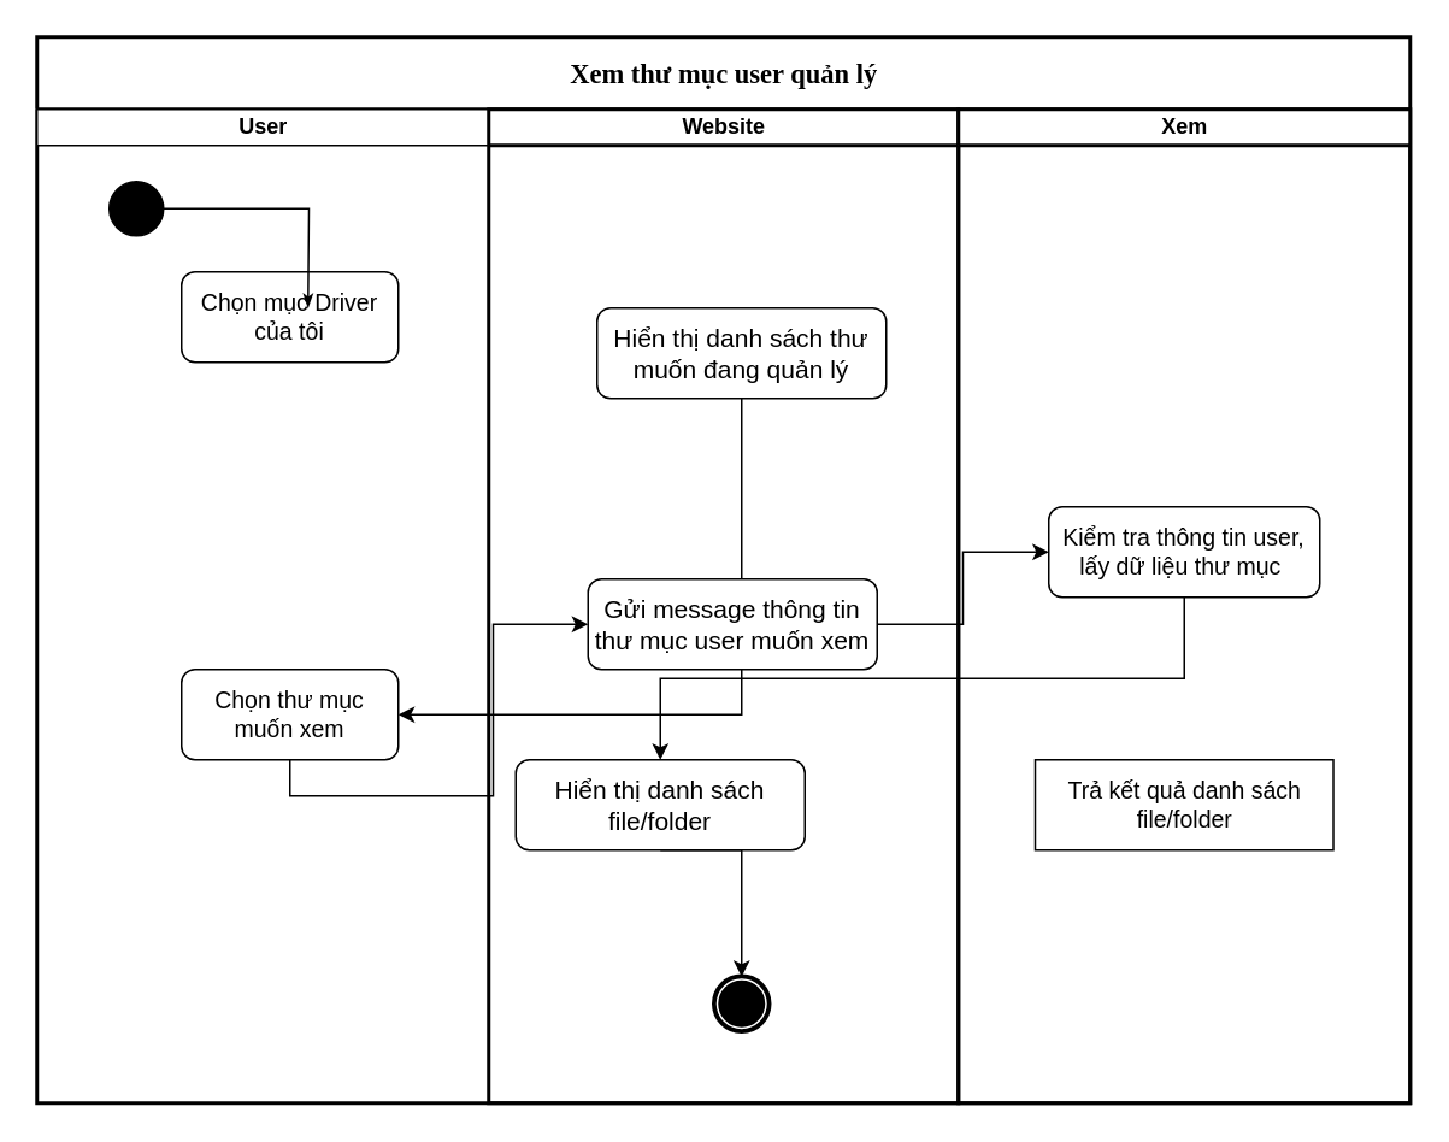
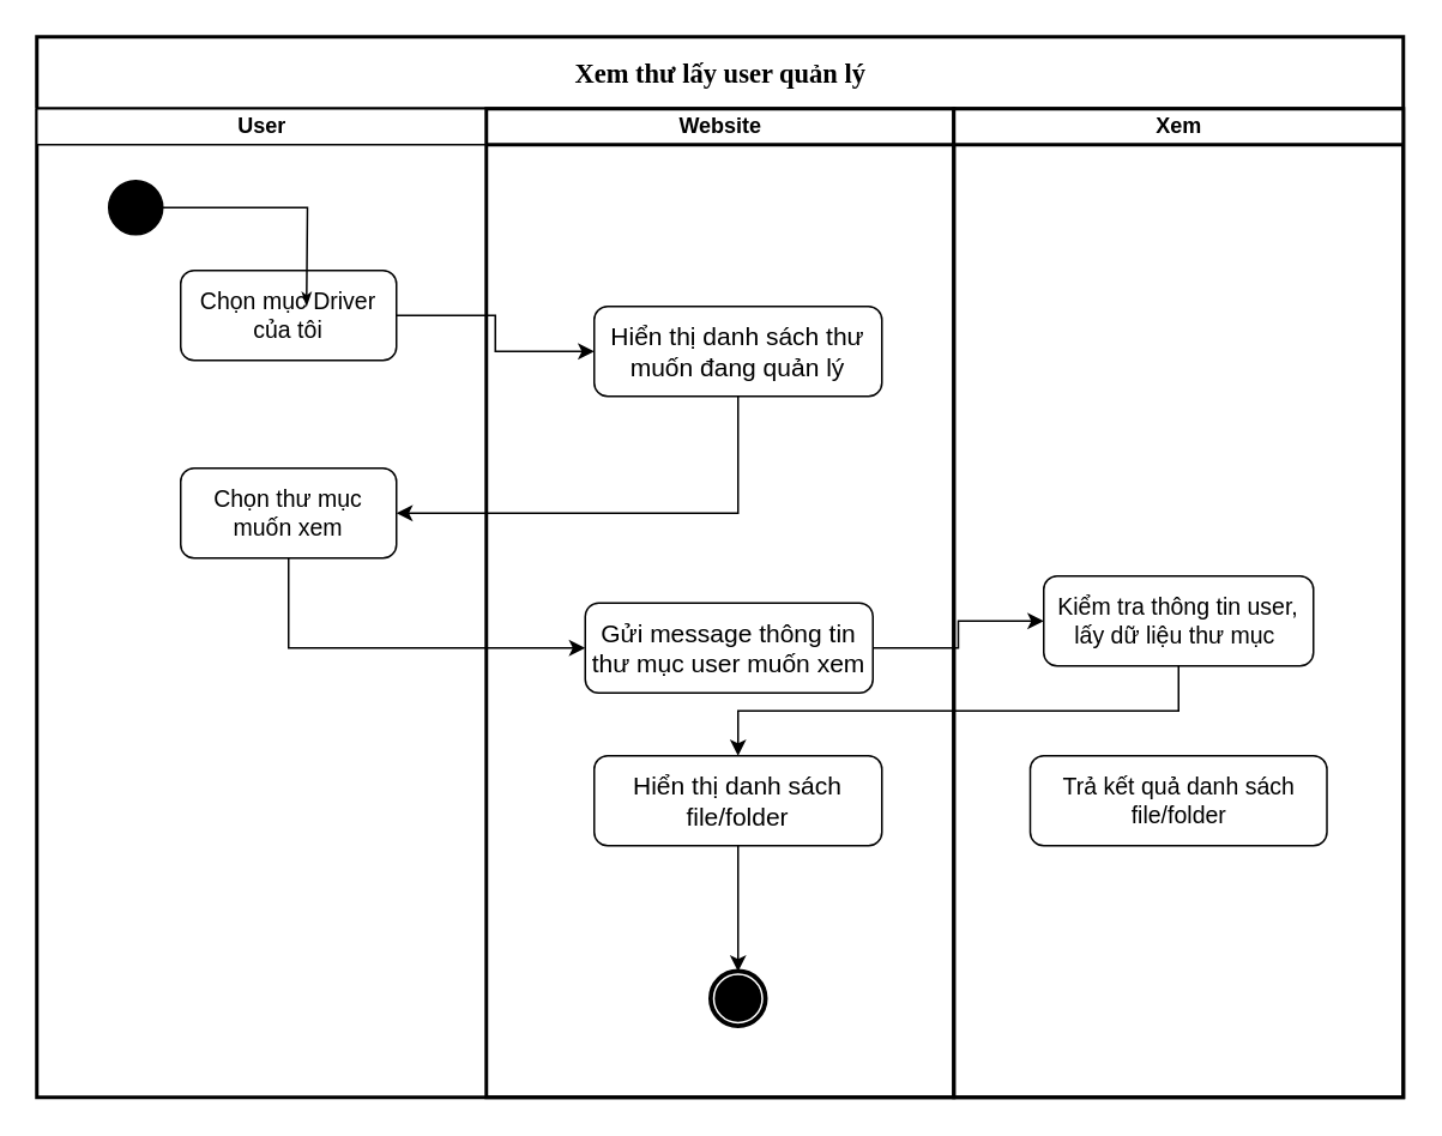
- <mxCell id="2" value="&lt;font style=&quot;font-size: 15px;&quot;&gt;Xem thư mục user quản lý&lt;/font&gt;" style="swimlane;html=1;childLayout=stackLayout;startSize=40;rounded=0;shadow=0;comic=0;labelBackgroundColor=none;strokeWidth=2;fontFamily=Verdana;fontSize=12;align=center;" parent="1" vertex="1"><mxGeometry x="20" y="20" width="760" height="590" as="geometry" /></mxCell>
+ <mxCell id="2" value="&lt;font style=&quot;font-size: 15px;&quot;&gt;Xem thư lấy user quản lý&lt;/font&gt;" style="swimlane;html=1;childLayout=stackLayout;startSize=40;rounded=0;shadow=0;comic=0;labelBackgroundColor=none;strokeWidth=2;fontFamily=Verdana;fontSize=12;align=center;" parent="1" vertex="1"><mxGeometry x="20" y="20" width="760" height="590" as="geometry" /></mxCell>
+ <mxCell id="7" value="" style="edgeStyle=orthogonalEdgeStyle;rounded=0;orthogonalLoop=1;jettySize=auto;html=1;fontSize=12;entryX=0;entryY=0.5;entryDx=0;entryDy=0;" parent="2" source="5" target="14" edge="1"><mxGeometry relative="1" as="geometry"><mxPoint x="310" y="155" as="targetPoint" /></mxGeometry></mxCell>
- <mxCell id="20" value="&lt;span style=&quot;font-size: 13px;&quot;&gt;Kiểm tra thông tin user, lấy dữ liệu thư mục&amp;nbsp;&lt;/span&gt;" style="rounded=1;whiteSpace=wrap;html=1;" vertex="1" parent="16"><mxGeometry x="50" y="220" width="150" height="50" as="geometry" /></mxCell>
+ <mxCell id="20" value="&lt;span style=&quot;font-size: 13px;&quot;&gt;Kiểm tra thông tin user, lấy dữ liệu thư mục&amp;nbsp;&lt;/span&gt;" style="rounded=1;whiteSpace=wrap;html=1;" vertex="1" parent="16"><mxGeometry x="50" y="260" width="150" height="50" as="geometry" /></mxCell>
- <mxCell id="15" value="Gửi message thông tin thư mục user muốn xem" style="rounded=1;whiteSpace=wrap;html=1;fontSize=14;" vertex="1" parent="10"><mxGeometry x="55" y="260" width="160" height="50" as="geometry" /></mxCell>
+ <mxCell id="15" value="Gửi message thông tin thư mục user muốn xem" style="rounded=1;whiteSpace=wrap;html=1;fontSize=14;" vertex="1" parent="10"><mxGeometry x="55" y="275" width="160" height="50" as="geometry" /></mxCell>
- <mxCell id="6" value="&lt;font style=&quot;font-size: 13px;&quot;&gt;Chọn thư mục muốn xem&lt;/font&gt;" style="rounded=1;whiteSpace=wrap;html=1;" vertex="1" parent="3"><mxGeometry x="80" y="310" width="120" height="50" as="geometry" /></mxCell>
+ <mxCell id="6" value="&lt;font style=&quot;font-size: 13px;&quot;&gt;Chọn thư mục muốn xem&lt;/font&gt;" style="rounded=1;whiteSpace=wrap;html=1;" vertex="1" parent="3"><mxGeometry x="80" y="200" width="120" height="50" as="geometry" /></mxCell>
- <mxCell id="11" value="Hiển thị danh sách file/folder" style="rounded=1;whiteSpace=wrap;html=1;fontSize=14;" parent="10" vertex="1"><mxGeometry x="15" y="360" width="160" height="50" as="geometry" /></mxCell>
+ <mxCell id="11" value="Hiển thị danh sách file/folder" style="rounded=1;whiteSpace=wrap;html=1;fontSize=14;" parent="10" vertex="1"><mxGeometry x="60" y="360" width="160" height="50" as="geometry" /></mxCell>
- <mxCell id="18" value="&lt;span style=&quot;font-size: 13px;&quot;&gt;Trả kết quả danh sách file/folder&lt;/span&gt;" style="whiteSpace=wrap;html=1;rounded=0;" parent="16" vertex="1"><mxGeometry x="42.5" y="360" width="165" height="50" as="geometry" /></mxCell>
+ <mxCell id="18" value="&lt;span style=&quot;font-size: 13px;&quot;&gt;Trả kết quả danh sách file/folder&lt;/span&gt;" style="rounded=1;whiteSpace=wrap;html=1;" parent="16" vertex="1"><mxGeometry x="42.5" y="360" width="165" height="50" as="geometry" /></mxCell>
